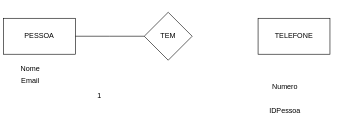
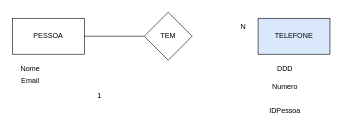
+ <mxCell id="10" value="N" style="text;html=1;align=center;verticalAlign=middle;resizable=0;points=[];autosize=1;strokeColor=none;fillColor=none;" vertex="1" parent="1"><mxGeometry x="390" y="30" width="30" height="30" as="geometry" /></mxCell>
- <mxCell id="2" value="PESSOA" style="rounded=0;whiteSpace=wrap;html=1;" vertex="1" parent="1"><mxGeometry x="5" y="30" width="120" height="60" as="geometry" /></mxCell>
+ <mxCell id="2" value="PESSOA" style="rounded=0;whiteSpace=wrap;html=1;" vertex="1" parent="1"><mxGeometry x="20" y="30" width="120" height="60" as="geometry" /></mxCell>
- <mxCell id="5" value="TELEFONE" style="rounded=0;whiteSpace=wrap;html=1;" vertex="1" parent="1"><mxGeometry x="430" y="30" width="120" height="60" as="geometry" /></mxCell>
+ <mxCell id="5" value="TELEFONE" style="rounded=0;whiteSpace=wrap;html=1;fillColor=#dae8fc;" vertex="1" parent="1"><mxGeometry x="430" y="30" width="120" height="60" as="geometry" /></mxCell>
+ <mxCell id="6" value="DDD" style="text;html=1;align=center;verticalAlign=middle;whiteSpace=wrap;rounded=0;" vertex="1" parent="1"><mxGeometry x="445" y="100" width="60" height="30" as="geometry" /></mxCell>
